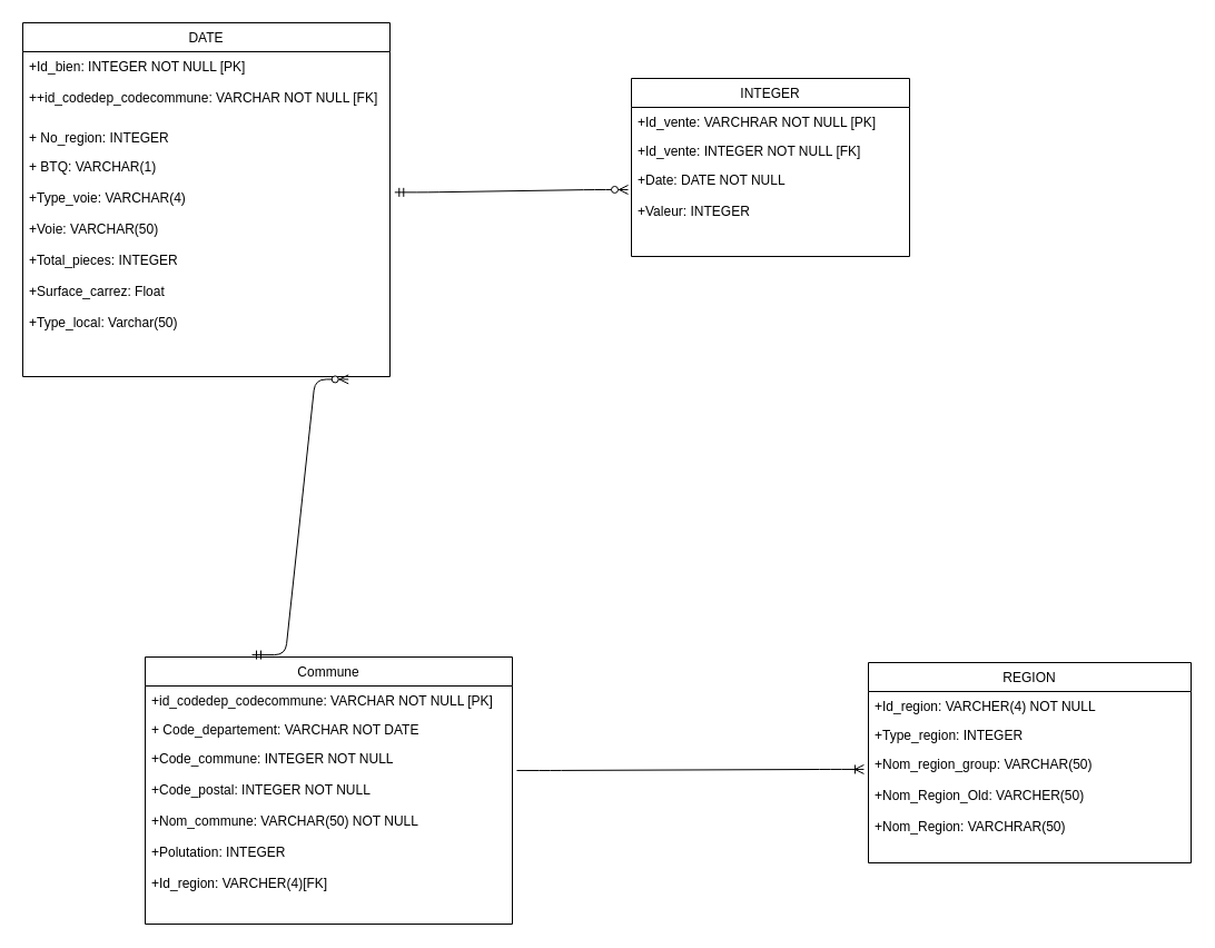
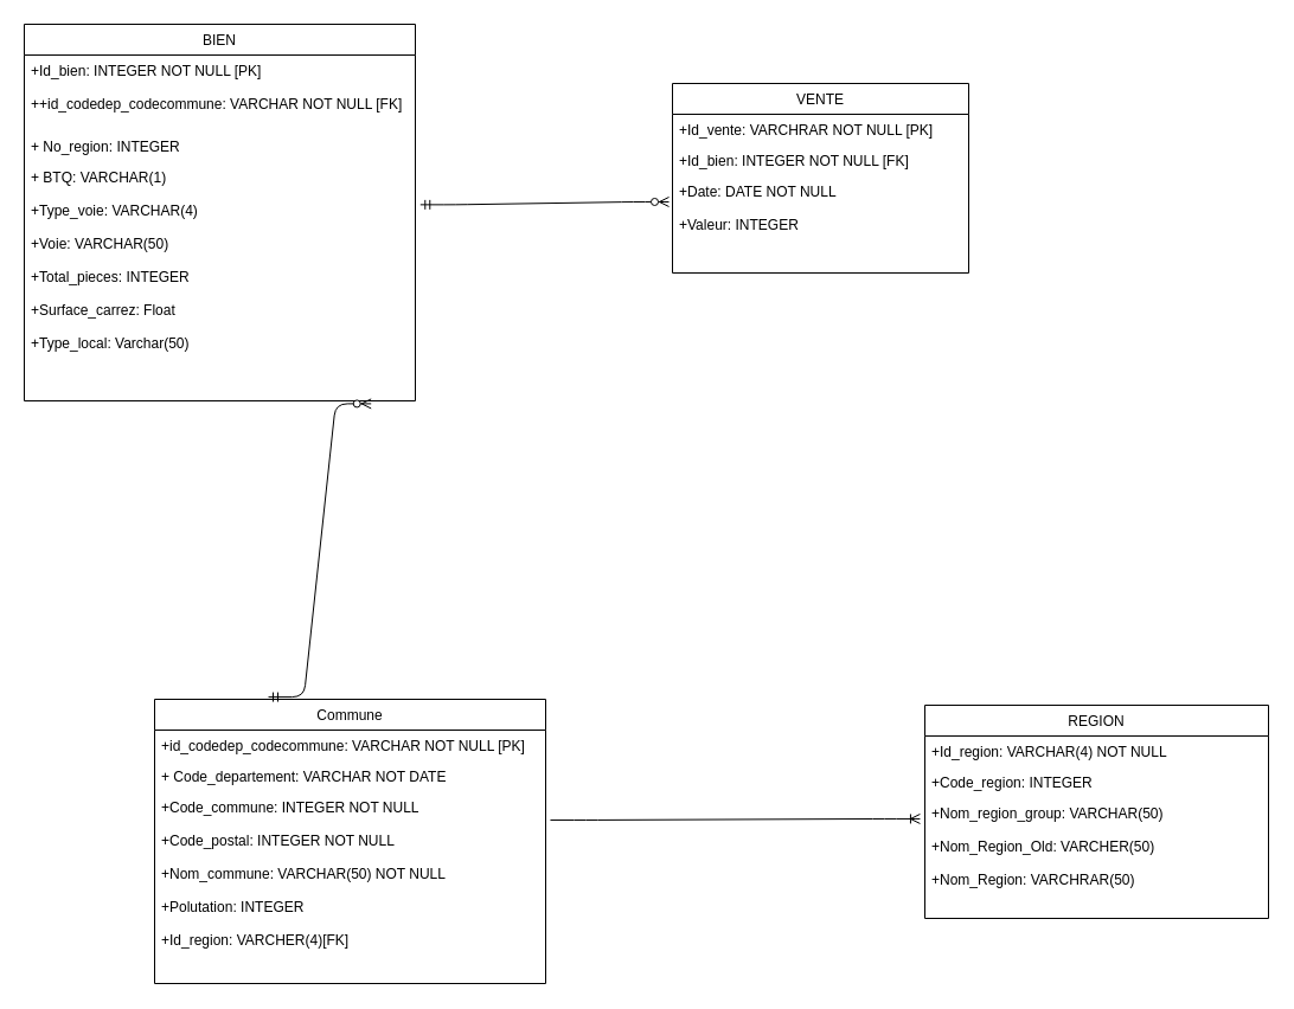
- <mxCell id="6" value="DATE" style="swimlane;fontStyle=0;childLayout=stackLayout;horizontal=1;startSize=26;fillColor=none;horizontalStack=0;resizeParent=1;resizeParentMax=0;resizeLast=0;collapsible=1;marginBottom=0;" vertex="1" parent="1"><mxGeometry x="20" y="20" width="330" height="318" as="geometry" /></mxCell>
+ <mxCell id="6" value="BIEN" style="swimlane;fontStyle=0;childLayout=stackLayout;horizontal=1;startSize=26;fillColor=none;horizontalStack=0;resizeParent=1;resizeParentMax=0;resizeLast=0;collapsible=1;marginBottom=0;" vertex="1" parent="1"><mxGeometry x="20" y="20" width="330" height="318" as="geometry" /></mxCell>
- <mxCell id="2" value="INTEGER" style="swimlane;fontStyle=0;childLayout=stackLayout;horizontal=1;startSize=26;fillColor=none;horizontalStack=0;resizeParent=1;resizeParentMax=0;resizeLast=0;collapsible=1;marginBottom=0;" vertex="1" parent="1"><mxGeometry x="567" y="70" width="250" height="160" as="geometry" /></mxCell>
+ <mxCell id="2" value="VENTE" style="swimlane;fontStyle=0;childLayout=stackLayout;horizontal=1;startSize=26;fillColor=none;horizontalStack=0;resizeParent=1;resizeParentMax=0;resizeLast=0;collapsible=1;marginBottom=0;" vertex="1" parent="1"><mxGeometry x="567" y="70" width="250" height="160" as="geometry" /></mxCell>
- <mxCell id="4" value="+Id_vente: INTEGER NOT NULL [FK]" style="text;strokeColor=none;fillColor=none;align=left;verticalAlign=top;spacingLeft=4;spacingRight=4;overflow=hidden;rotatable=0;points=[[0,0.5],[1,0.5]];portConstraint=eastwest;" vertex="1" parent="2"><mxGeometry y="52" width="250" height="26" as="geometry" /></mxCell>
+ <mxCell id="4" value="+Id_bien: INTEGER NOT NULL [FK]" style="text;strokeColor=none;fillColor=none;align=left;verticalAlign=top;spacingLeft=4;spacingRight=4;overflow=hidden;rotatable=0;points=[[0,0.5],[1,0.5]];portConstraint=eastwest;" vertex="1" parent="2"><mxGeometry y="52" width="250" height="26" as="geometry" /></mxCell>
- <mxCell id="15" value="+Id_region: VARCHER(4) NOT NULL" style="text;strokeColor=none;fillColor=none;align=left;verticalAlign=top;spacingLeft=4;spacingRight=4;overflow=hidden;rotatable=0;points=[[0,0.5],[1,0.5]];portConstraint=eastwest;" vertex="1" parent="14"><mxGeometry y="26" width="290" height="26" as="geometry" /></mxCell>
+ <mxCell id="15" value="+Id_region: VARCHAR(4) NOT NULL" style="text;strokeColor=none;fillColor=none;align=left;verticalAlign=top;spacingLeft=4;spacingRight=4;overflow=hidden;rotatable=0;points=[[0,0.5],[1,0.5]];portConstraint=eastwest;" vertex="1" parent="14"><mxGeometry y="26" width="290" height="26" as="geometry" /></mxCell>
- <mxCell id="16" value="+Type_region: INTEGER" style="text;strokeColor=none;fillColor=none;align=left;verticalAlign=top;spacingLeft=4;spacingRight=4;overflow=hidden;rotatable=0;points=[[0,0.5],[1,0.5]];portConstraint=eastwest;" vertex="1" parent="14"><mxGeometry y="52" width="290" height="26" as="geometry" /></mxCell>
+ <mxCell id="16" value="+Code_region: INTEGER" style="text;strokeColor=none;fillColor=none;align=left;verticalAlign=top;spacingLeft=4;spacingRight=4;overflow=hidden;rotatable=0;points=[[0,0.5],[1,0.5]];portConstraint=eastwest;" vertex="1" parent="14"><mxGeometry y="52" width="290" height="26" as="geometry" /></mxCell>
